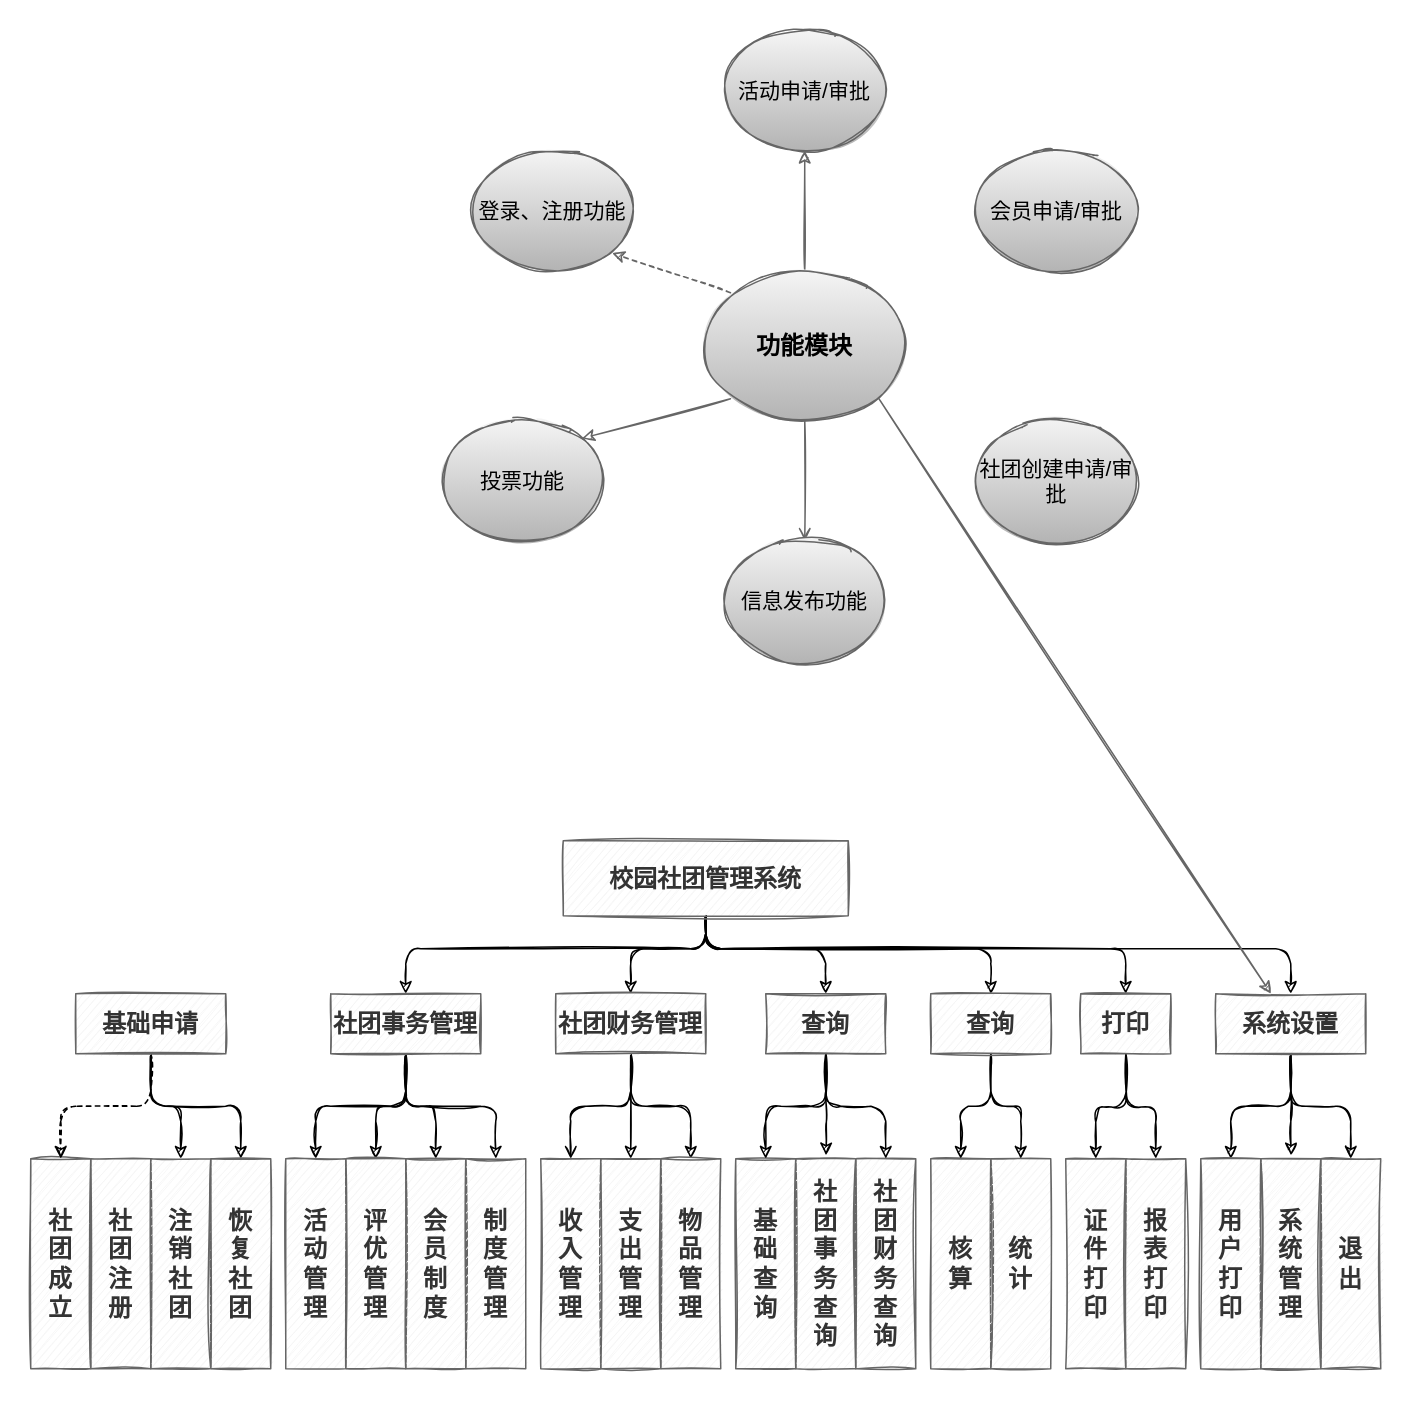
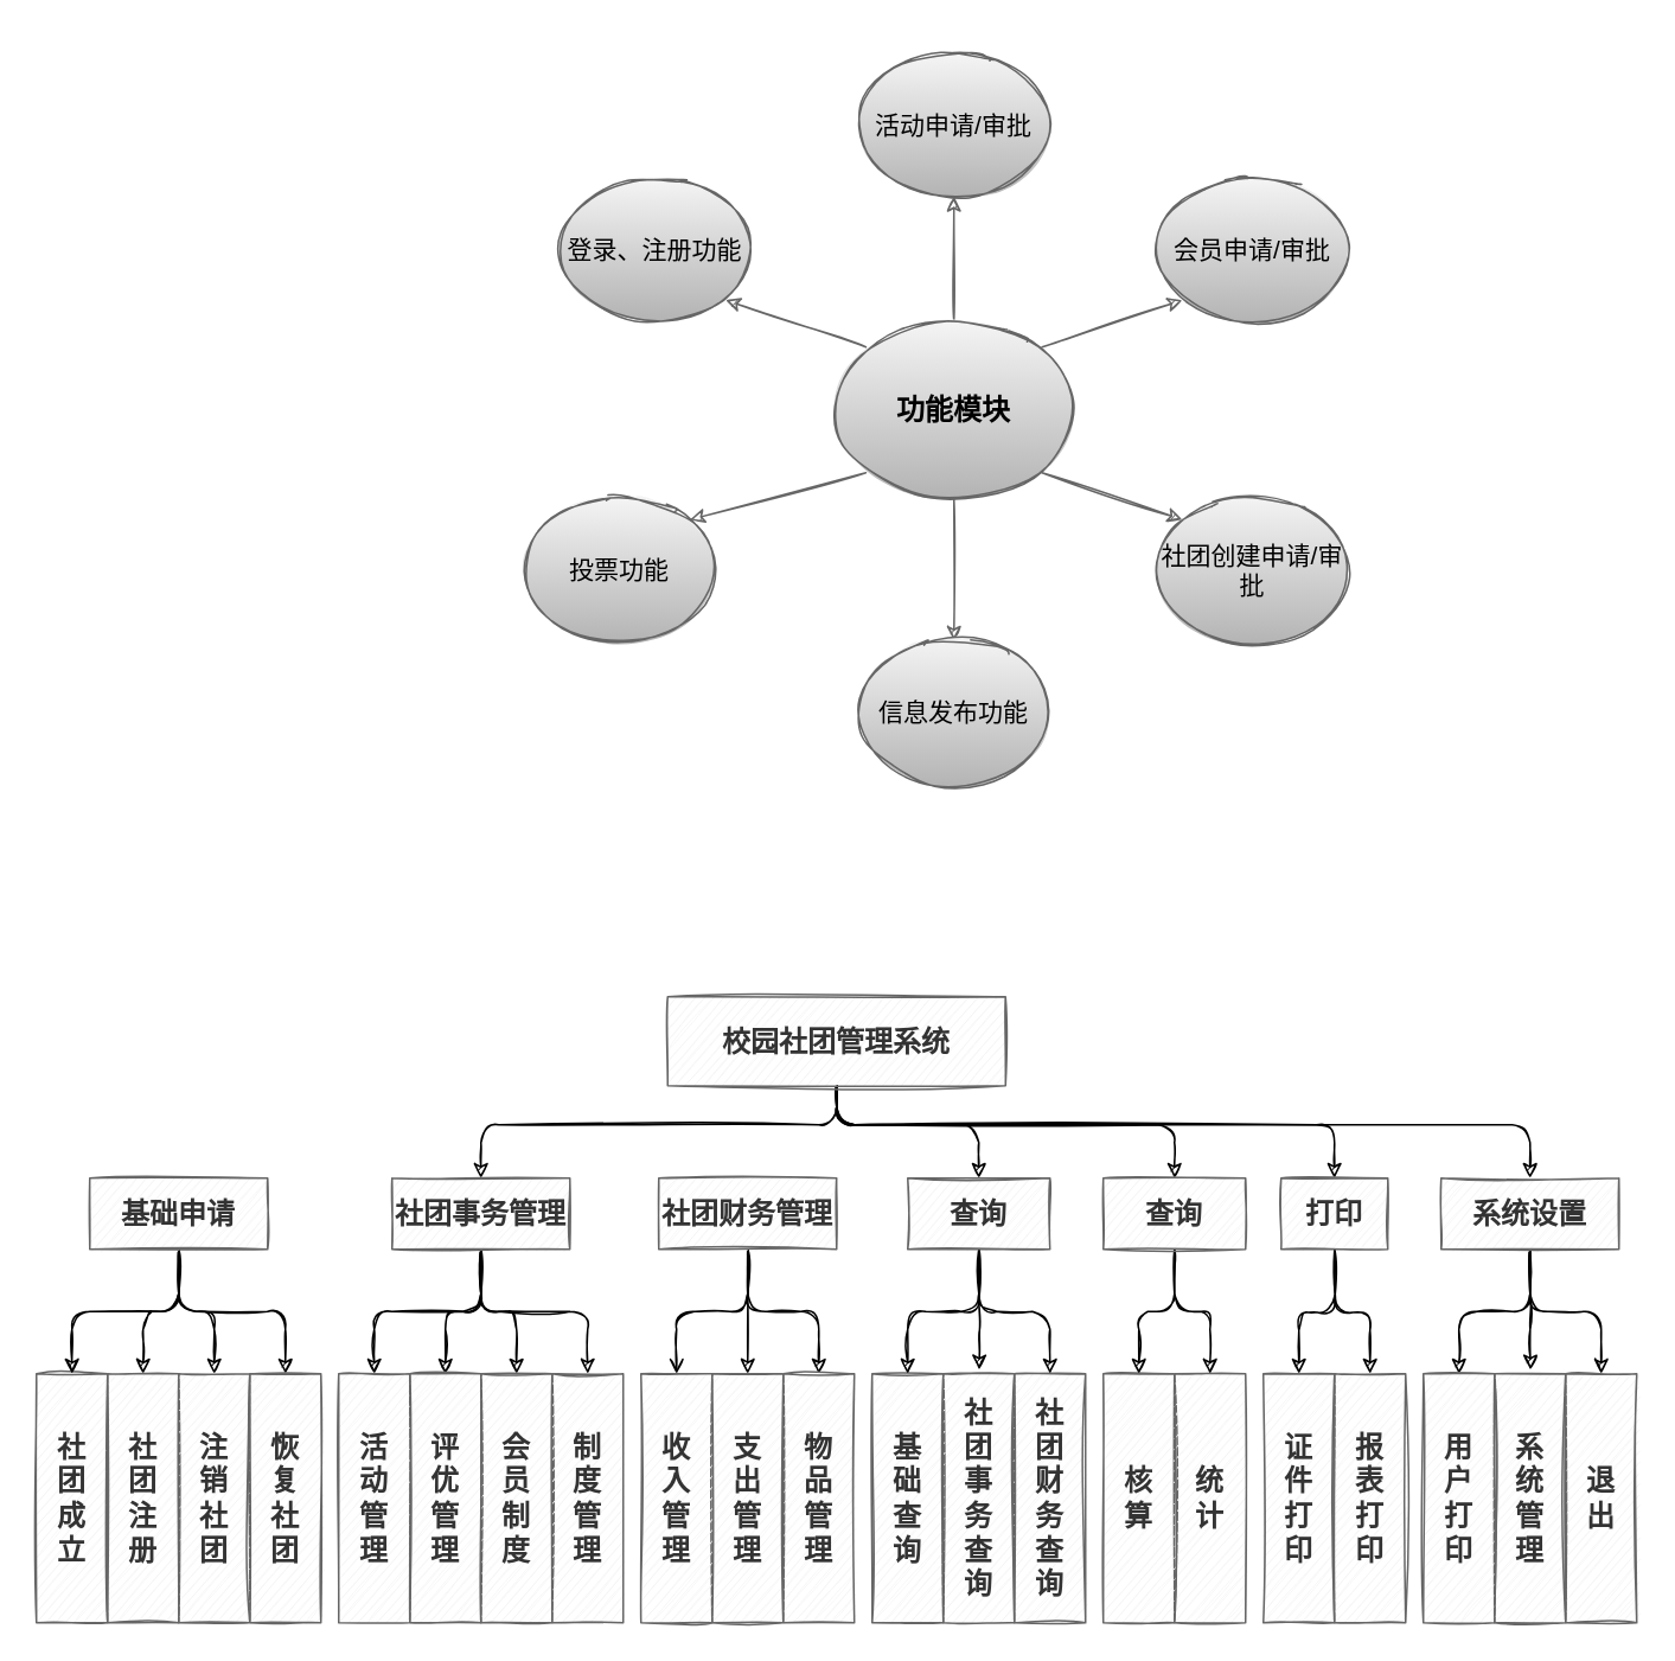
- <mxCell id="66" value="&lt;span style=&quot;font-size: 14px&quot;&gt;活动申请/审批&lt;/span&gt;" style="ellipse;whiteSpace=wrap;html=1;sketch=1;fillColor=#f5f5f5;gradientColor=#b3b3b3;strokeColor=#666666;" vertex="1" parent="1"><mxGeometry x="480" y="20" width="112" height="80" as="geometry" /></mxCell>
+ <mxCell id="66" value="&lt;span style=&quot;font-size: 14px&quot;&gt;活动申请/审批&lt;/span&gt;" style="ellipse;whiteSpace=wrap;html=1;sketch=1;fillColor=#f5f5f5;gradientColor=#b3b3b3;strokeColor=#666666;" vertex="1" parent="1"><mxGeometry x="480" y="30" width="112" height="80" as="geometry" /></mxCell>
- <mxCell id="60" style="rounded=0;orthogonalLoop=1;jettySize=auto;html=1;exitX=0;exitY=0;exitDx=0;exitDy=0;entryX=1;entryY=1;entryDx=0;entryDy=0;fontFamily=Comic Sans MS;fontSize=14;sketch=1;fillColor=#f5f5f5;gradientColor=#b3b3b3;strokeColor=#666666;dashed=1;" edge="1" parent="1" source="64" target="65"><mxGeometry relative="1" as="geometry" /></mxCell>
+ <mxCell id="60" style="rounded=0;orthogonalLoop=1;jettySize=auto;html=1;exitX=0;exitY=0;exitDx=0;exitDy=0;entryX=1;entryY=1;entryDx=0;entryDy=0;fontFamily=Comic Sans MS;fontSize=14;sketch=1;fillColor=#f5f5f5;gradientColor=#b3b3b3;strokeColor=#666666;" edge="1" parent="1" source="64" target="65"><mxGeometry relative="1" as="geometry" /></mxCell>
+ <mxCell id="62" style="edgeStyle=none;rounded=0;orthogonalLoop=1;jettySize=auto;html=1;exitX=1;exitY=0;exitDx=0;exitDy=0;entryX=0;entryY=1;entryDx=0;entryDy=0;fontFamily=Comic Sans MS;fontSize=14;sketch=1;fillColor=#f5f5f5;gradientColor=#b3b3b3;strokeColor=#666666;" edge="1" parent="1" source="64" target="67"><mxGeometry relative="1" as="geometry" /></mxCell>
- <mxCell id="59" style="edgeStyle=orthogonalEdgeStyle;rounded=0;orthogonalLoop=1;jettySize=auto;html=1;entryX=0.5;entryY=0;entryDx=0;entryDy=0;fontFamily=Comic Sans MS;fontSize=14;sketch=1;fillColor=#f5f5f5;gradientColor=#b3b3b3;strokeColor=#666666;endArrow=open;" edge="1" parent="1" source="64" target="69"><mxGeometry relative="1" as="geometry" /></mxCell>
+ <mxCell id="59" style="edgeStyle=orthogonalEdgeStyle;rounded=0;orthogonalLoop=1;jettySize=auto;html=1;entryX=0.5;entryY=0;entryDx=0;entryDy=0;fontFamily=Comic Sans MS;fontSize=14;sketch=1;fillColor=#f5f5f5;gradientColor=#b3b3b3;strokeColor=#666666;" edge="1" parent="1" source="64" target="69"><mxGeometry relative="1" as="geometry" /></mxCell>
- <mxCell id="63" style="edgeStyle=none;rounded=0;orthogonalLoop=1;jettySize=auto;html=1;exitX=1;exitY=1;exitDx=0;exitDy=0;fontFamily=Comic Sans MS;fontSize=14;sketch=1;fillColor=#f5f5f5;gradientColor=#b3b3b3;strokeColor=#666666;" edge="1" parent="1" source="64" target="45"><mxGeometry relative="1" as="geometry" /></mxCell>
+ <mxCell id="63" style="edgeStyle=none;rounded=0;orthogonalLoop=1;jettySize=auto;html=1;exitX=1;exitY=1;exitDx=0;exitDy=0;entryX=0;entryY=0;entryDx=0;entryDy=0;fontFamily=Comic Sans MS;fontSize=14;sketch=1;fillColor=#f5f5f5;gradientColor=#b3b3b3;strokeColor=#666666;" edge="1" parent="1" source="64" target="68"><mxGeometry relative="1" as="geometry" /></mxCell>
- <mxCell id="4" style="edgeStyle=orthogonalEdgeStyle;rounded=1;sketch=1;orthogonalLoop=1;jettySize=auto;html=1;entryX=0.5;entryY=0;entryDx=0;entryDy=0;fontSize=16;fontStyle=1" parent="1" source="9" target="23" edge="1"><mxGeometry relative="1" as="geometry"><Array as="points"><mxPoint x="470" y="632" /><mxPoint x="420" y="632" /></Array></mxGeometry></mxCell>
- <mxCell id="10" style="edgeStyle=orthogonalEdgeStyle;rounded=1;sketch=1;orthogonalLoop=1;jettySize=auto;html=1;exitX=0.5;exitY=1;exitDx=0;exitDy=0;entryX=0.5;entryY=0;entryDx=0;entryDy=0;fontSize=16;fontStyle=1;dashed=1;" parent="1" source="14" target="2" edge="1"><mxGeometry relative="1" as="geometry" /></mxCell>
+ <mxCell id="10" style="edgeStyle=orthogonalEdgeStyle;rounded=1;sketch=1;orthogonalLoop=1;jettySize=auto;html=1;exitX=0.5;exitY=1;exitDx=0;exitDy=0;entryX=0.5;entryY=0;entryDx=0;entryDy=0;fontSize=16;fontStyle=1" parent="1" source="14" target="2" edge="1"><mxGeometry relative="1" as="geometry" /></mxCell>
+ <mxCell id="11" style="edgeStyle=orthogonalEdgeStyle;rounded=1;sketch=1;orthogonalLoop=1;jettySize=auto;html=1;entryX=0.5;entryY=0;entryDx=0;entryDy=0;fontSize=16;fontStyle=1" parent="1" source="14" target="26" edge="1"><mxGeometry relative="1" as="geometry" /></mxCell>
